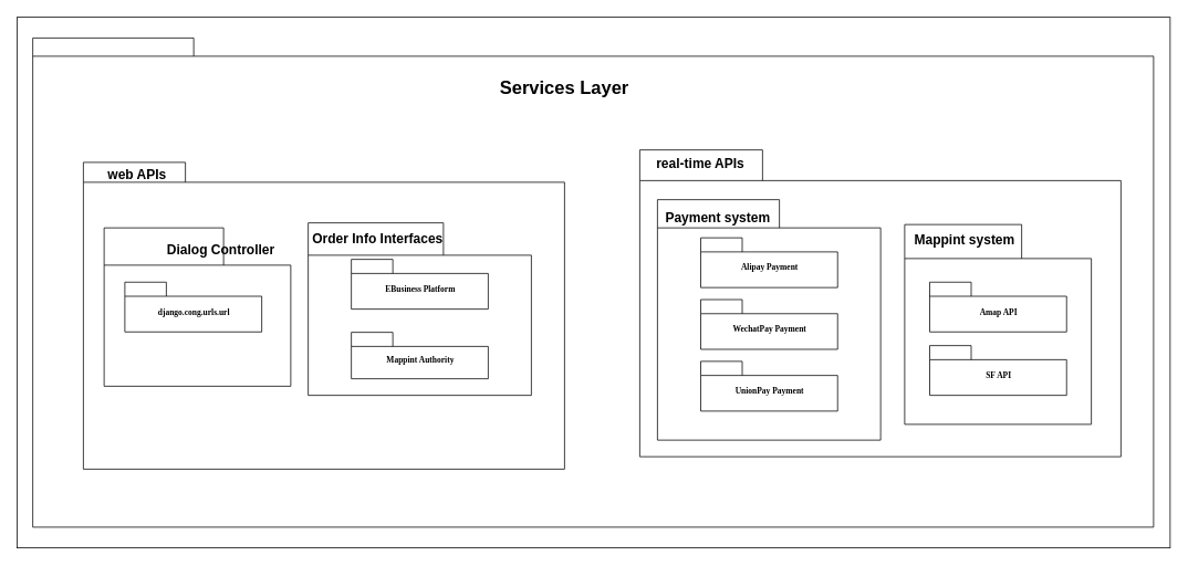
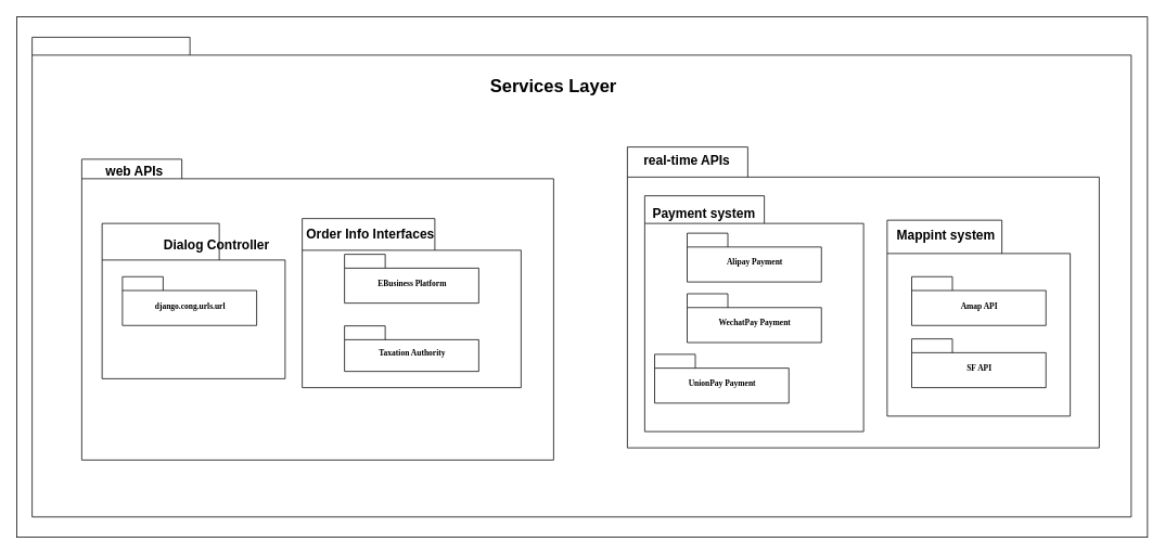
- <mxCell id="10" value="Mappint Authority" style="shape=folder;fontStyle=1;spacingTop=10;tabWidth=50;tabHeight=17;tabPosition=left;html=1;rounded=0;shadow=0;comic=0;labelBackgroundColor=none;strokeColor=#000000;strokeWidth=1;fillColor=#ffffff;fontFamily=Verdana;fontSize=10;fontColor=#000000;align=center;" vertex="1" parent="3"><mxGeometry x="323" y="205" width="165" height="56" as="geometry" /></mxCell>
+ <mxCell id="10" value="Taxation Authority" style="shape=folder;fontStyle=1;spacingTop=10;tabWidth=50;tabHeight=17;tabPosition=left;html=1;rounded=0;shadow=0;comic=0;labelBackgroundColor=none;strokeColor=#000000;strokeWidth=1;fillColor=#ffffff;fontFamily=Verdana;fontSize=10;fontColor=#000000;align=center;" vertex="1" parent="3"><mxGeometry x="323" y="205" width="165" height="56" as="geometry" /></mxCell>
- <mxCell id="21" value="UnionPay Payment" style="shape=folder;fontStyle=1;spacingTop=10;tabWidth=50;tabHeight=17;tabPosition=left;html=1;rounded=0;shadow=0;comic=0;labelBackgroundColor=none;strokeColor=#000000;strokeWidth=1;fillColor=#ffffff;fontFamily=Verdana;fontSize=10;fontColor=#000000;align=center;" vertex="1" parent="1"><mxGeometry x="844.167" y="435" width="165" height="60" as="geometry" /></mxCell>
+ <mxCell id="21" value="UnionPay Payment" style="shape=folder;fontStyle=1;spacingTop=10;tabWidth=50;tabHeight=17;tabPosition=left;html=1;rounded=0;shadow=0;comic=0;labelBackgroundColor=none;strokeColor=#000000;strokeWidth=1;fillColor=#ffffff;fontFamily=Verdana;fontSize=10;fontColor=#000000;align=center;" vertex="1" parent="1"><mxGeometry x="804.167" y="435" width="165" height="60" as="geometry" /></mxCell>
